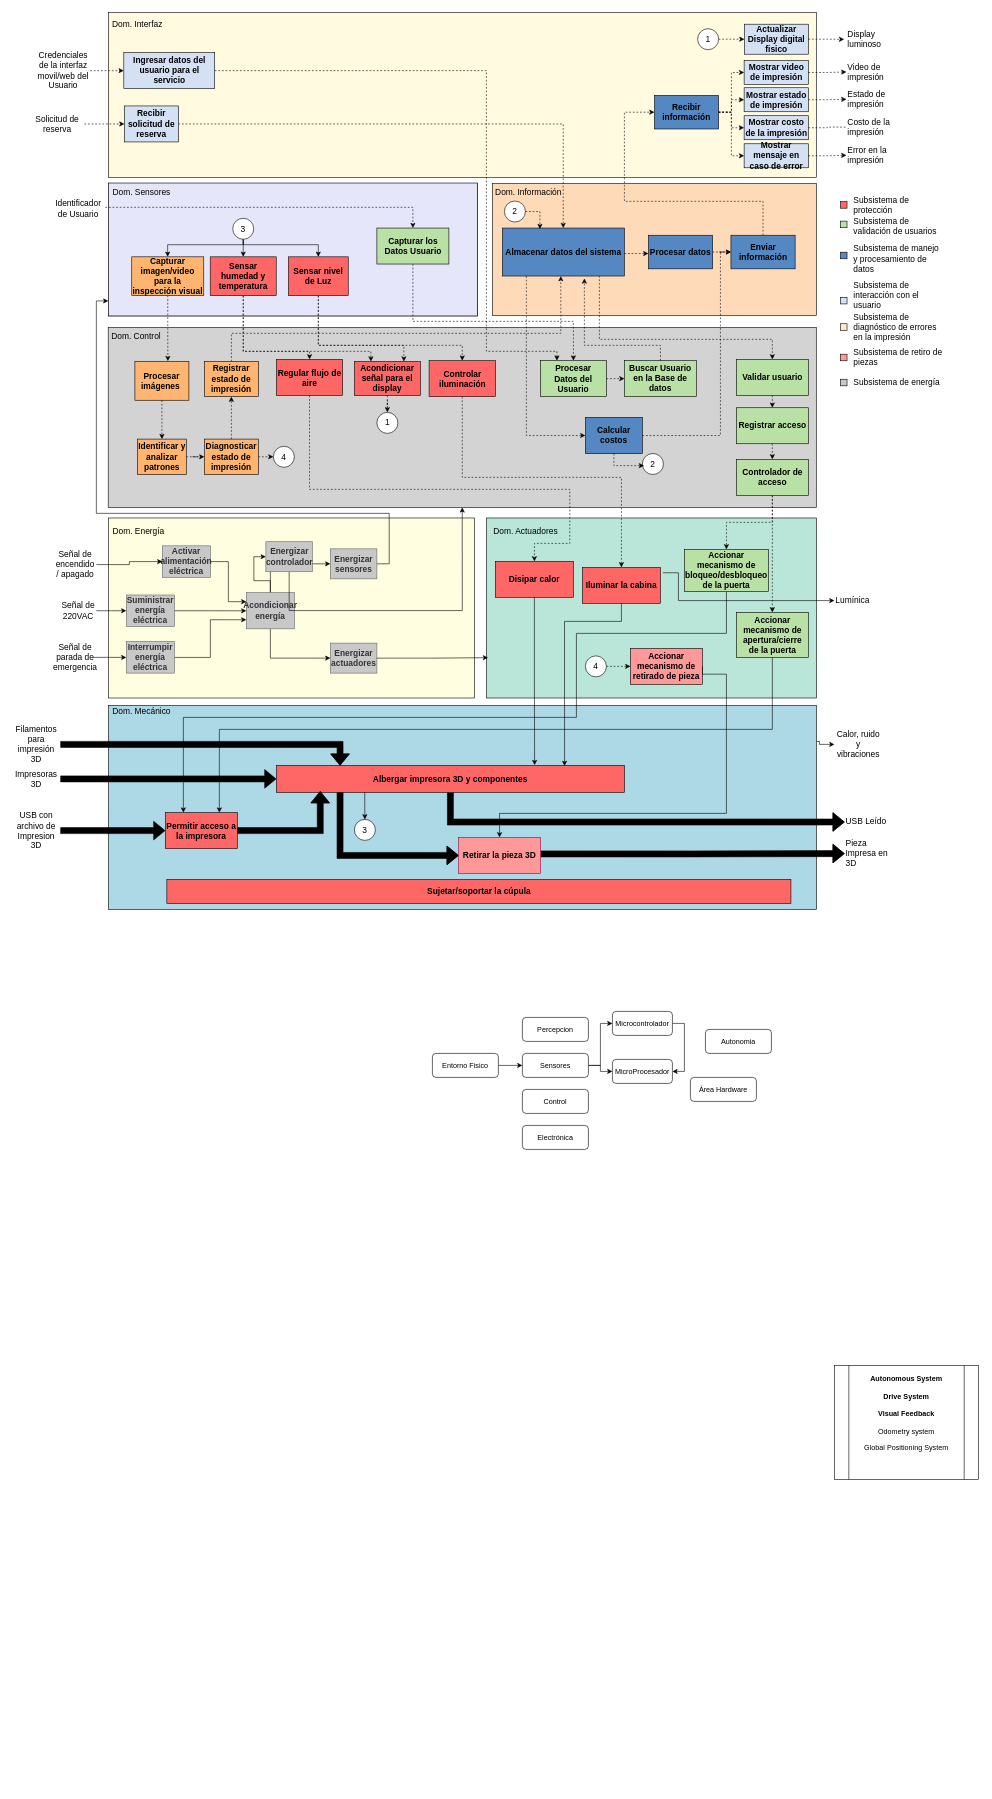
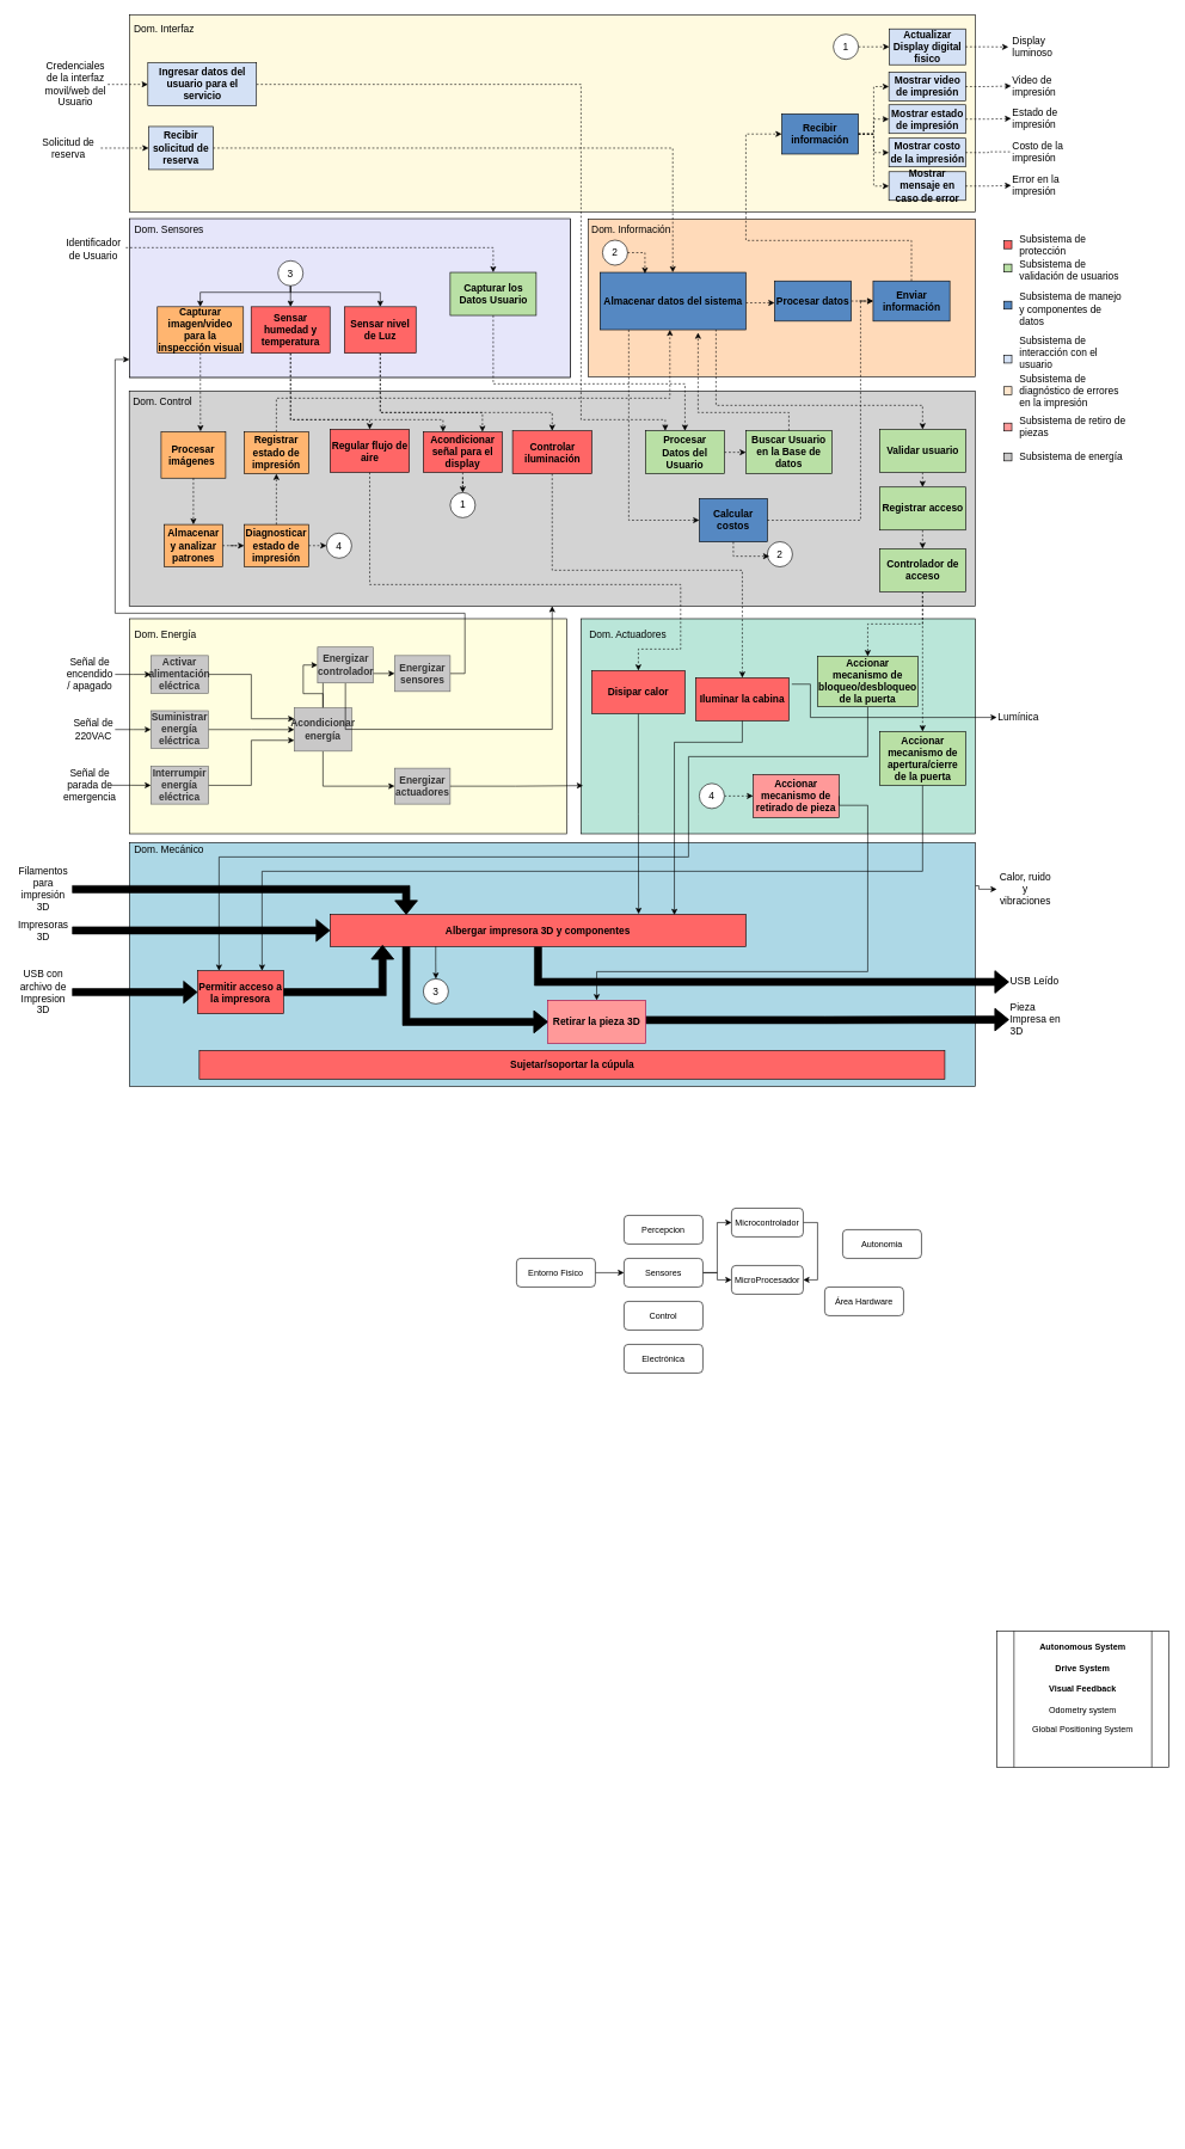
- <mxCell id="101" value="Subsistema de manejo y procesamiento de datos" style="text;html=1;strokeColor=none;fillColor=none;align=left;verticalAlign=middle;whiteSpace=wrap;rounded=0;fontSize=14;" parent="1" vertex="1"><mxGeometry x="1420" y="415.5" width="150" height="30" as="geometry" /></mxCell>
+ <mxCell id="101" value="Subsistema de manejo y componentes de datos" style="text;html=1;strokeColor=none;fillColor=none;align=left;verticalAlign=middle;whiteSpace=wrap;rounded=0;fontSize=14;" parent="1" vertex="1"><mxGeometry x="1420" y="415.5" width="150" height="30" as="geometry" /></mxCell>
- <mxCell id="134" value="Identificar y analizar patrones" style="rounded=0;whiteSpace=wrap;html=1;fillColor=#FFB570;strokeColor=#000000;fontColor=#000000;fontStyle=1;fontSize=14;" parent="1" vertex="1"><mxGeometry x="228.63" y="731.24" width="81.25" height="59.01" as="geometry" /></mxCell>
+ <mxCell id="134" value="Almacenar y analizar patrones" style="rounded=0;whiteSpace=wrap;html=1;fillColor=#FFB570;strokeColor=#000000;fontColor=#000000;fontStyle=1;fontSize=14;" parent="1" vertex="1"><mxGeometry x="228.63" y="731.24" width="81.25" height="59.01" as="geometry" /></mxCell>
- <mxCell id="36" value="Activar alimentación eléctrica" style="rounded=0;whiteSpace=wrap;html=1;fillColor=#C9C8C8;fontColor=#333333;strokeColor=#666666;fontStyle=1;fontSize=14;" parent="1" vertex="1"><mxGeometry x="270" y="909.13" width="80" height="52.5" as="geometry" /></mxCell>
+ <mxCell id="36" value="Activar alimentación eléctrica" style="rounded=0;whiteSpace=wrap;html=1;fillColor=#C9C8C8;fontColor=#333333;strokeColor=#666666;fontStyle=1;fontSize=14;" parent="1" vertex="1"><mxGeometry x="210" y="914.13" width="80" height="52.5" as="geometry" /></mxCell>
